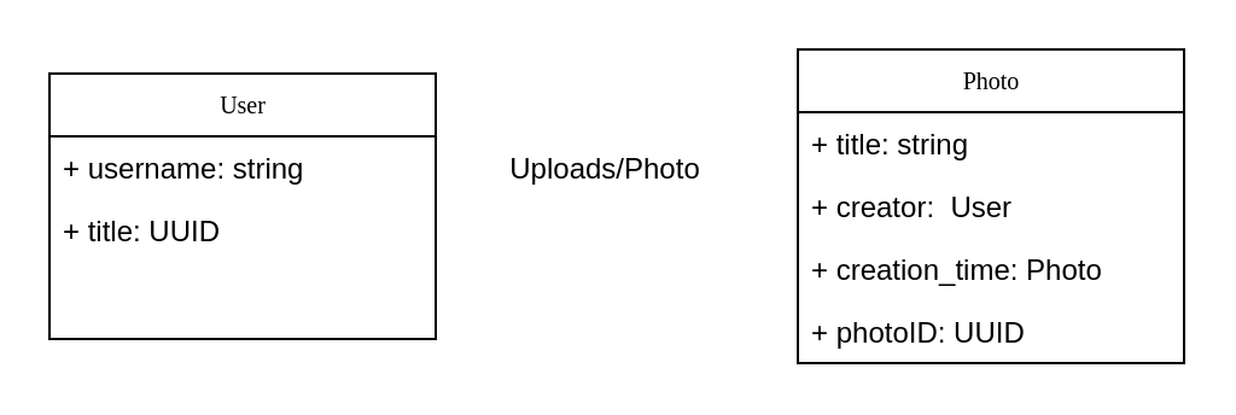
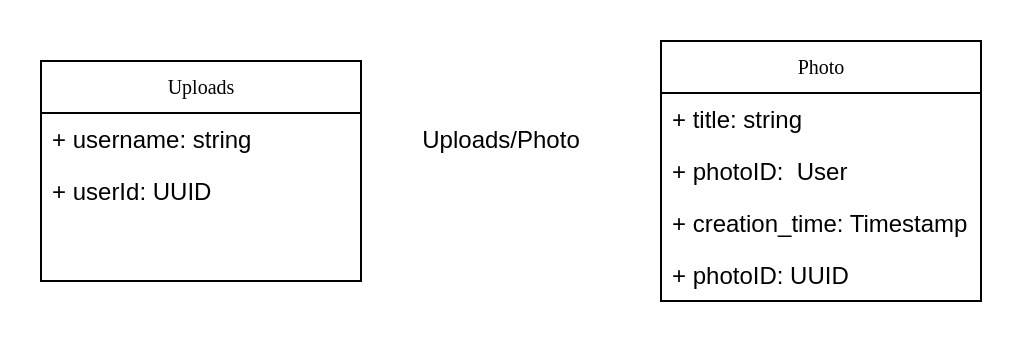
- <mxCell id="2" value="User" style="swimlane;html=1;fontStyle=0;childLayout=stackLayout;horizontal=1;startSize=26;fillColor=none;horizontalStack=0;resizeParent=1;resizeLast=0;collapsible=1;marginBottom=0;swimlaneFillColor=#ffffff;rounded=0;shadow=0;comic=0;labelBackgroundColor=none;strokeWidth=1;fontFamily=Verdana;fontSize=10;align=center;" parent="1" vertex="1"><mxGeometry x="20" y="30" width="160" height="110" as="geometry" /></mxCell>
+ <mxCell id="2" value="Uploads" style="swimlane;html=1;fontStyle=0;childLayout=stackLayout;horizontal=1;startSize=26;fillColor=none;horizontalStack=0;resizeParent=1;resizeLast=0;collapsible=1;marginBottom=0;swimlaneFillColor=#ffffff;rounded=0;shadow=0;comic=0;labelBackgroundColor=none;strokeWidth=1;fontFamily=Verdana;fontSize=10;align=center;" parent="1" vertex="1"><mxGeometry x="20" y="30" width="160" height="110" as="geometry" /></mxCell>
- <mxCell id="7" value="+ creator:&amp;nbsp; User" style="text;html=1;strokeColor=none;fillColor=none;align=left;verticalAlign=top;spacingLeft=4;spacingRight=4;whiteSpace=wrap;overflow=hidden;rotatable=0;points=[[0,0.5],[1,0.5]];portConstraint=eastwest;" parent="5" vertex="1"><mxGeometry y="52" width="160" height="26" as="geometry" /></mxCell>
+ <mxCell id="7" value="+ photoID:&amp;nbsp; User" style="text;html=1;strokeColor=none;fillColor=none;align=left;verticalAlign=top;spacingLeft=4;spacingRight=4;whiteSpace=wrap;overflow=hidden;rotatable=0;points=[[0,0.5],[1,0.5]];portConstraint=eastwest;" parent="5" vertex="1"><mxGeometry y="52" width="160" height="26" as="geometry" /></mxCell>
- <mxCell id="4" value="+ title: UUID" style="text;html=1;strokeColor=none;fillColor=none;align=left;verticalAlign=top;spacingLeft=4;spacingRight=4;whiteSpace=wrap;overflow=hidden;rotatable=0;points=[[0,0.5],[1,0.5]];portConstraint=eastwest;" parent="2" vertex="1"><mxGeometry y="52" width="160" height="26" as="geometry" /></mxCell>
+ <mxCell id="4" value="+ userId: UUID" style="text;html=1;strokeColor=none;fillColor=none;align=left;verticalAlign=top;spacingLeft=4;spacingRight=4;whiteSpace=wrap;overflow=hidden;rotatable=0;points=[[0,0.5],[1,0.5]];portConstraint=eastwest;" parent="2" vertex="1"><mxGeometry y="52" width="160" height="26" as="geometry" /></mxCell>
- <mxCell id="8" value="+ creation_time: Photo&lt;br&gt;&lt;br&gt;" style="text;html=1;strokeColor=none;fillColor=none;align=left;verticalAlign=top;spacingLeft=4;spacingRight=4;whiteSpace=wrap;overflow=hidden;rotatable=0;points=[[0,0.5],[1,0.5]];portConstraint=eastwest;" parent="5" vertex="1"><mxGeometry y="78" width="160" height="26" as="geometry" /></mxCell>
+ <mxCell id="8" value="+ creation_time: Timestamp&lt;br&gt;&lt;br&gt;" style="text;html=1;strokeColor=none;fillColor=none;align=left;verticalAlign=top;spacingLeft=4;spacingRight=4;whiteSpace=wrap;overflow=hidden;rotatable=0;points=[[0,0.5],[1,0.5]];portConstraint=eastwest;" parent="5" vertex="1"><mxGeometry y="78" width="160" height="26" as="geometry" /></mxCell>
